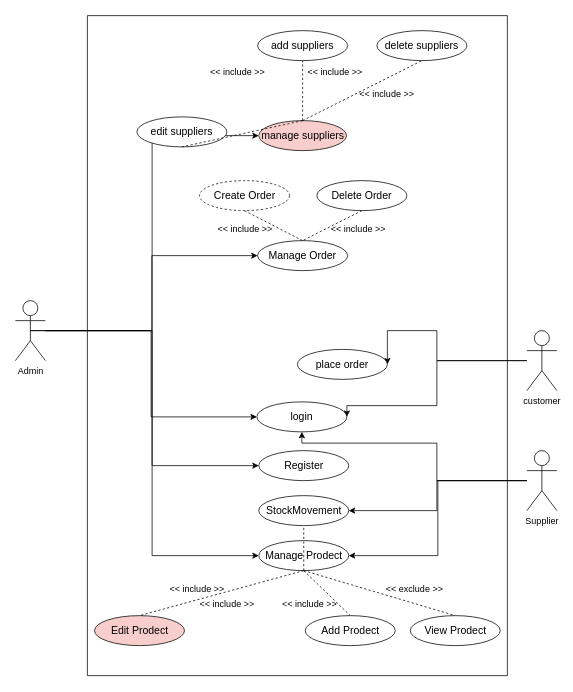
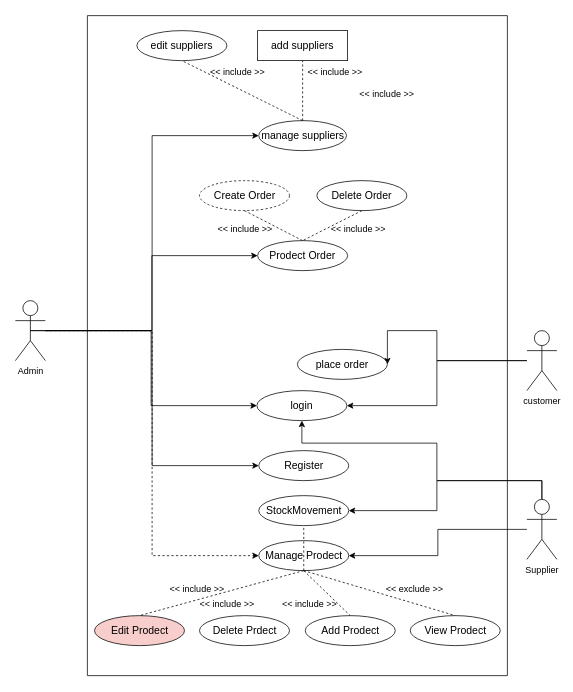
- <mxCell id="18" value="&lt;font style=&quot;font-size: 14px;&quot;&gt;add suppliers&lt;/font&gt;" style="ellipse;whiteSpace=wrap;html=1;" parent="15" vertex="1"><mxGeometry x="227" y="20" width="120" height="40" as="geometry" /></mxCell>
+ <mxCell id="18" value="&lt;font style=&quot;font-size: 14px;&quot;&gt;add suppliers&lt;/font&gt;" style="whiteSpace=wrap;html=1;rounded=0;" parent="15" vertex="1"><mxGeometry x="227" y="20" width="120" height="40" as="geometry" /></mxCell>
- <mxCell id="16" value="&lt;font style=&quot;font-size: 14px;&quot;&gt;delete suppliers&lt;/font&gt;" style="ellipse;whiteSpace=wrap;html=1;" parent="15" vertex="1"><mxGeometry x="386" y="20" width="120" height="40" as="geometry" /></mxCell>
- <mxCell id="33" value="" style="endArrow=none;dashed=1;html=1;rounded=0;entryX=0.5;entryY=1;entryDx=0;entryDy=0;exitX=0.5;exitY=0;exitDx=0;exitDy=0;" edge="1" parent="15" source="19" target="16"><mxGeometry width="50" height="50" relative="1" as="geometry"><mxPoint x="336" y="150" as="sourcePoint" /><mxPoint x="386" y="100" as="targetPoint" /></mxGeometry></mxCell>
- <mxCell id="17" value="&lt;font style=&quot;font-size: 14px;&quot;&gt;edit suppliers&lt;/font&gt;" style="ellipse;whiteSpace=wrap;html=1;" parent="15" vertex="1"><mxGeometry x="66" y="135" width="120" height="40" as="geometry" /></mxCell>
+ <mxCell id="17" value="&lt;font style=&quot;font-size: 14px;&quot;&gt;edit suppliers&lt;/font&gt;" style="ellipse;whiteSpace=wrap;html=1;" parent="15" vertex="1"><mxGeometry x="66" y="20" width="120" height="40" as="geometry" /></mxCell>
- <mxCell id="19" value="&lt;font style=&quot;font-size: 14px;&quot;&gt;manage suppliers&lt;/font&gt;" style="ellipse;whiteSpace=wrap;html=1;fillColor=#f8cecc;" parent="15" vertex="1"><mxGeometry x="228.5" y="140" width="117" height="40" as="geometry" /></mxCell>
+ <mxCell id="19" value="&lt;font style=&quot;font-size: 14px;&quot;&gt;manage suppliers&lt;/font&gt;" style="ellipse;whiteSpace=wrap;html=1;" parent="15" vertex="1"><mxGeometry x="228.5" y="140" width="117" height="40" as="geometry" /></mxCell>
- <mxCell id="32" value="&lt;font style=&quot;font-size: 14px;&quot;&gt;Manage Order&lt;/font&gt;" style="ellipse;whiteSpace=wrap;html=1;" vertex="1" parent="15"><mxGeometry x="227" y="300" width="120" height="40" as="geometry" /></mxCell>
+ <mxCell id="32" value="&lt;font style=&quot;font-size: 14px;&quot;&gt;Prodect Order&lt;/font&gt;" style="ellipse;whiteSpace=wrap;html=1;" vertex="1" parent="15"><mxGeometry x="227" y="300" width="120" height="40" as="geometry" /></mxCell>
- <mxCell id="27" value="&lt;font style=&quot;font-size: 14px;&quot;&gt;login&lt;/font&gt;" style="ellipse;whiteSpace=wrap;html=1;" vertex="1" parent="15"><mxGeometry x="226" y="515" width="120" height="40" as="geometry" /></mxCell>
+ <mxCell id="27" value="&lt;font style=&quot;font-size: 14px;&quot;&gt;login&lt;/font&gt;" style="ellipse;whiteSpace=wrap;html=1;" vertex="1" parent="15"><mxGeometry x="226" y="500" width="120" height="40" as="geometry" /></mxCell>
- <mxCell id="5" value="Supplier" style="shape=umlActor;verticalLabelPosition=bottom;verticalAlign=top;html=1;outlineConnect=0;" parent="1" vertex="1"><mxGeometry x="702" y="600" width="40" height="80" as="geometry" /></mxCell>
+ <mxCell id="5" value="Supplier" style="shape=umlActor;verticalLabelPosition=bottom;verticalAlign=top;html=1;outlineConnect=0;" parent="1" vertex="1"><mxGeometry x="702" y="665" width="40" height="80" as="geometry" /></mxCell>
- <mxCell id="7" style="edgeStyle=orthogonalEdgeStyle;rounded=0;orthogonalLoop=1;jettySize=auto;html=1;entryX=0;entryY=0.5;entryDx=0;entryDy=0;" edge="1" parent="1" source="11" target="20"><mxGeometry relative="1" as="geometry" /></mxCell>
+ <mxCell id="7" style="edgeStyle=orthogonalEdgeStyle;rounded=0;orthogonalLoop=1;jettySize=auto;html=1;entryX=0;entryY=0.5;entryDx=0;entryDy=0;dashed=1;" edge="1" parent="1" source="11" target="20"><mxGeometry relative="1" as="geometry" /></mxCell>
+ <mxCell id="23" value="&lt;font style=&quot;font-size: 14px;&quot;&gt;Delete Prdect&lt;/font&gt;" style="ellipse;whiteSpace=wrap;html=1;" parent="15" vertex="1"><mxGeometry x="149.5" y="800" width="120" height="40" as="geometry" /></mxCell>
